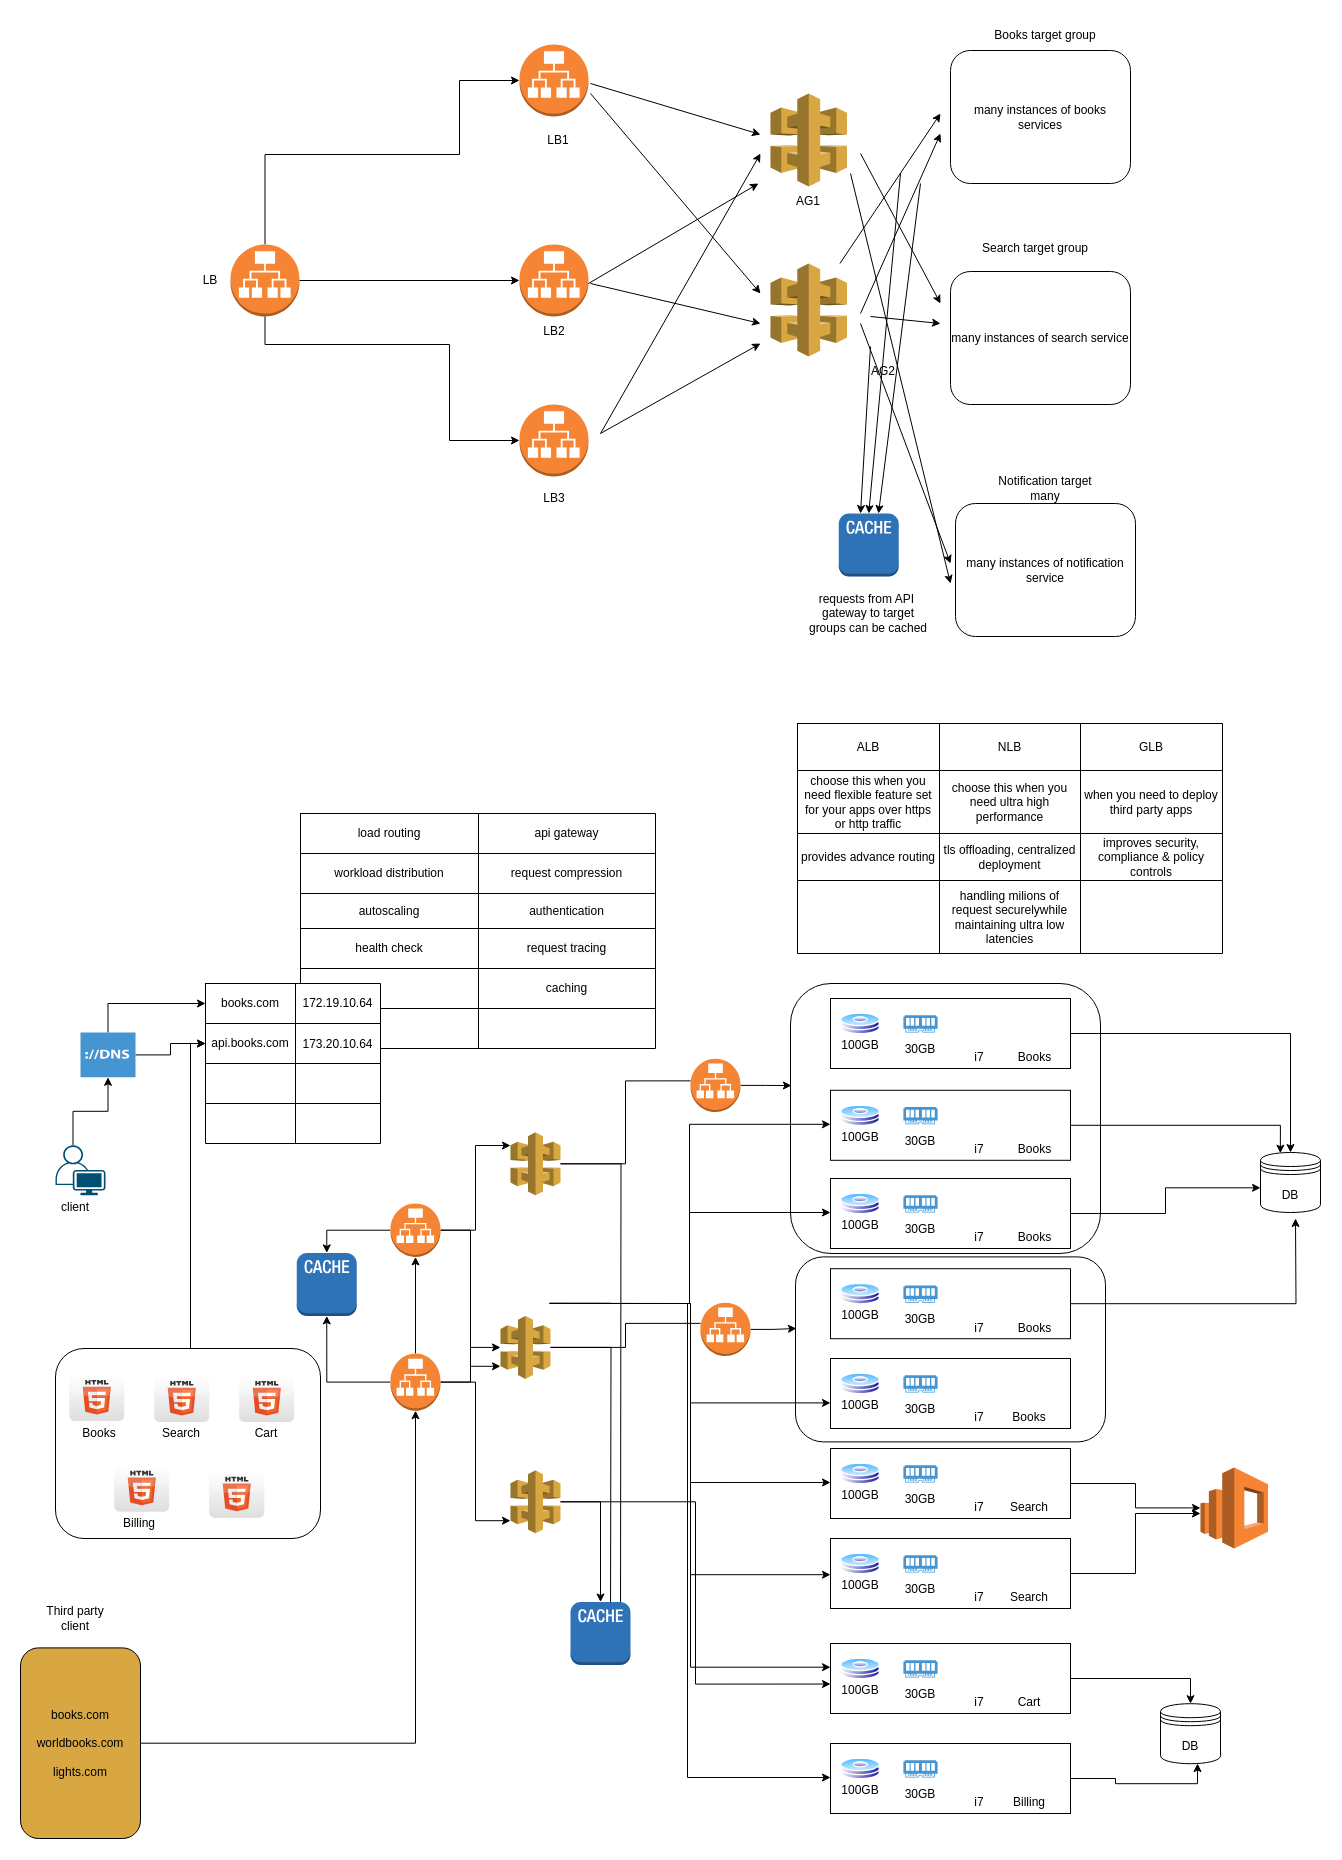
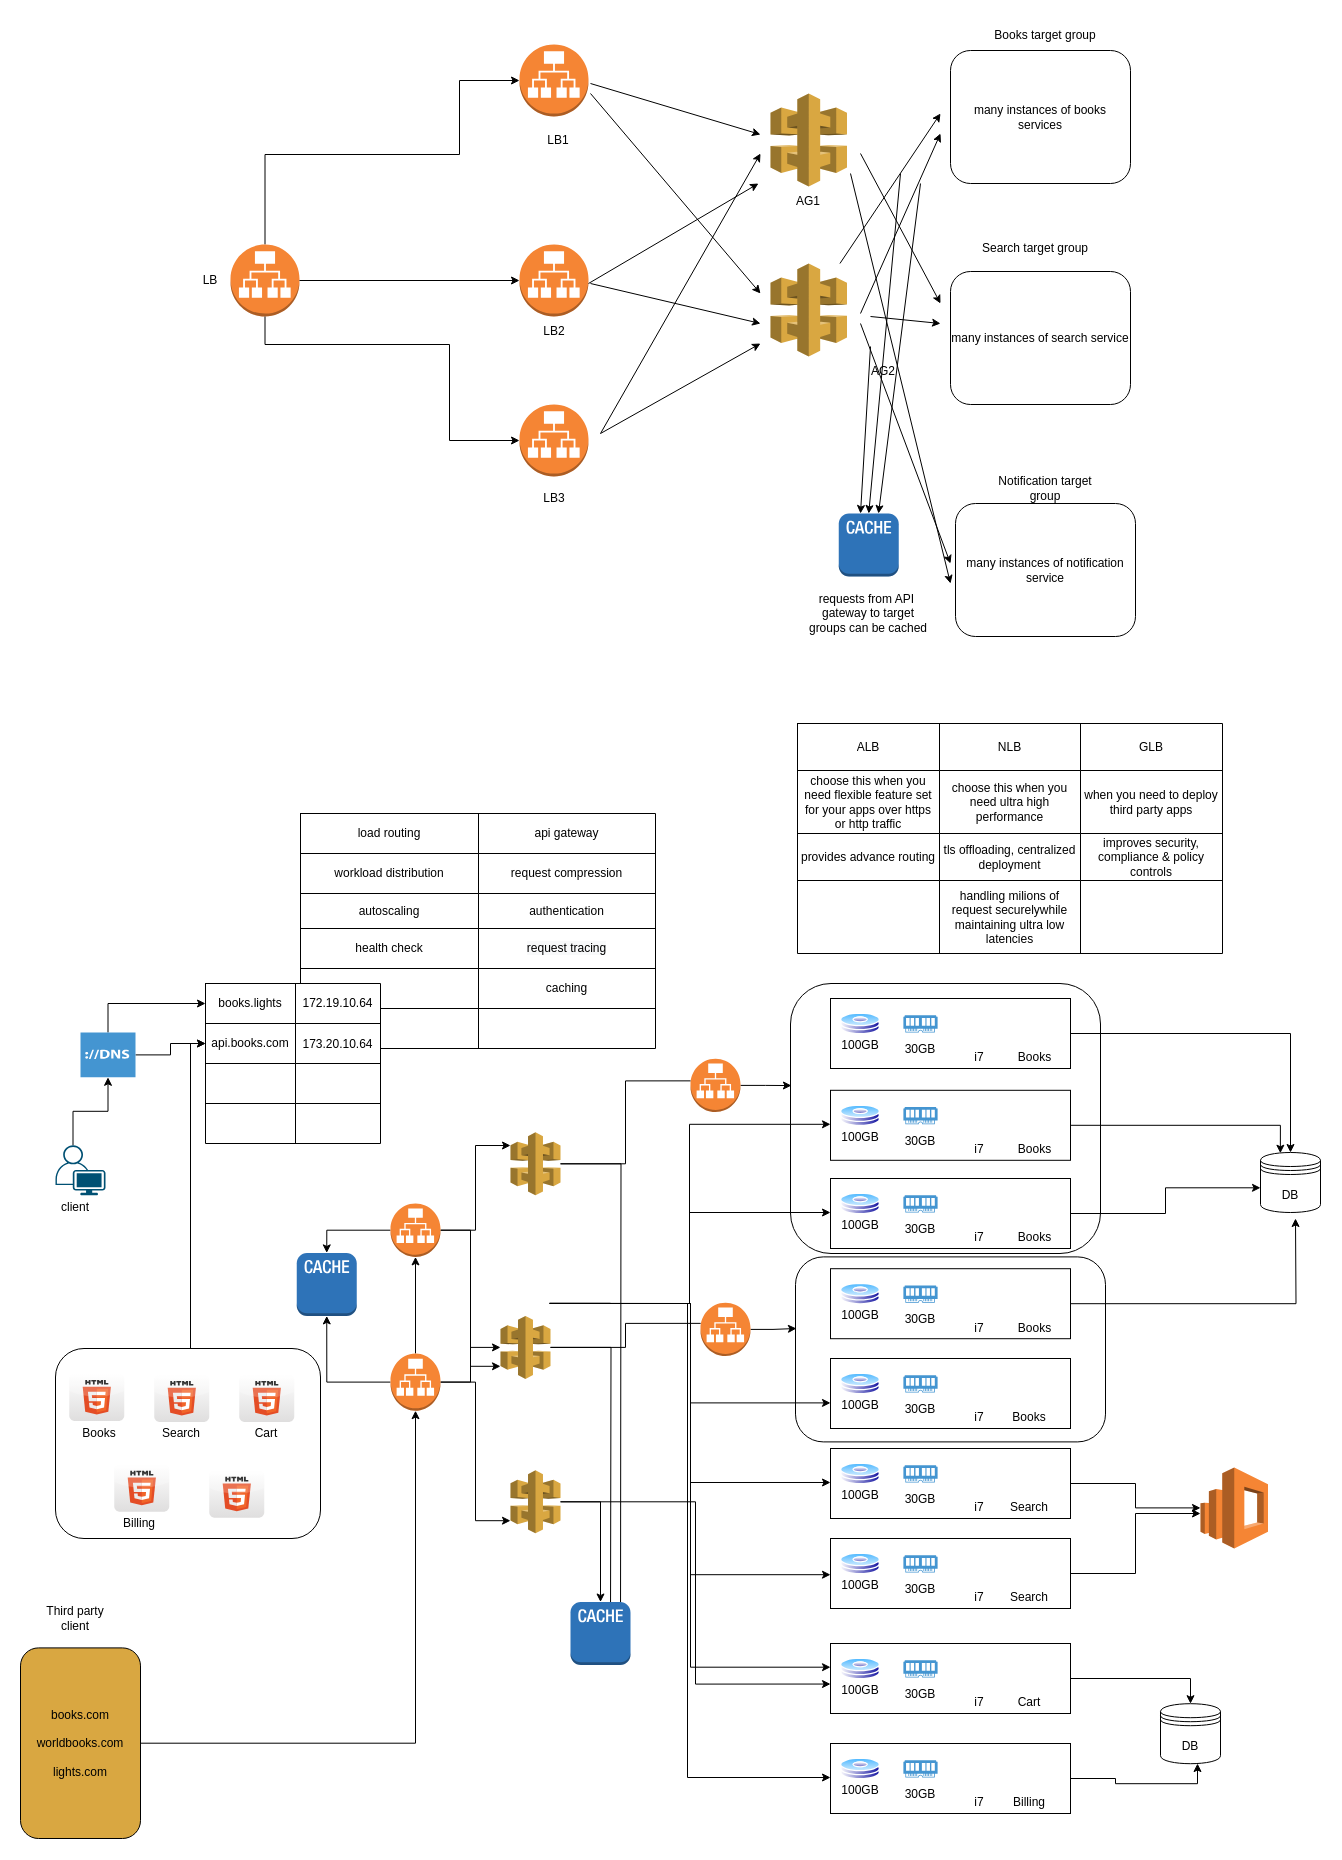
- <mxCell id="66" value="Notification target many" style="text;html=1;strokeColor=none;fillColor=none;align=center;verticalAlign=middle;whiteSpace=wrap;rounded=0;" parent="1" vertex="1"><mxGeometry x="990" y="473" width="110" height="30" as="geometry" /></mxCell>
+ <mxCell id="66" value="Notification target group" style="text;html=1;strokeColor=none;fillColor=none;align=center;verticalAlign=middle;whiteSpace=wrap;rounded=0;" parent="1" vertex="1"><mxGeometry x="990" y="473" width="110" height="30" as="geometry" /></mxCell>
- <mxCell id="187" value="books.com" style="shape=partialRectangle;html=1;whiteSpace=wrap;connectable=0;overflow=hidden;fillColor=none;top=0;left=0;bottom=0;right=0;pointerEvents=1;" vertex="1" parent="186"><mxGeometry width="90" height="40" as="geometry"><mxRectangle width="90" height="40" as="alternateBounds" /></mxGeometry></mxCell>
+ <mxCell id="187" value="books.lights" style="shape=partialRectangle;html=1;whiteSpace=wrap;connectable=0;overflow=hidden;fillColor=none;top=0;left=0;bottom=0;right=0;pointerEvents=1;" vertex="1" parent="186"><mxGeometry width="90" height="40" as="geometry"><mxRectangle width="90" height="40" as="alternateBounds" /></mxGeometry></mxCell>
